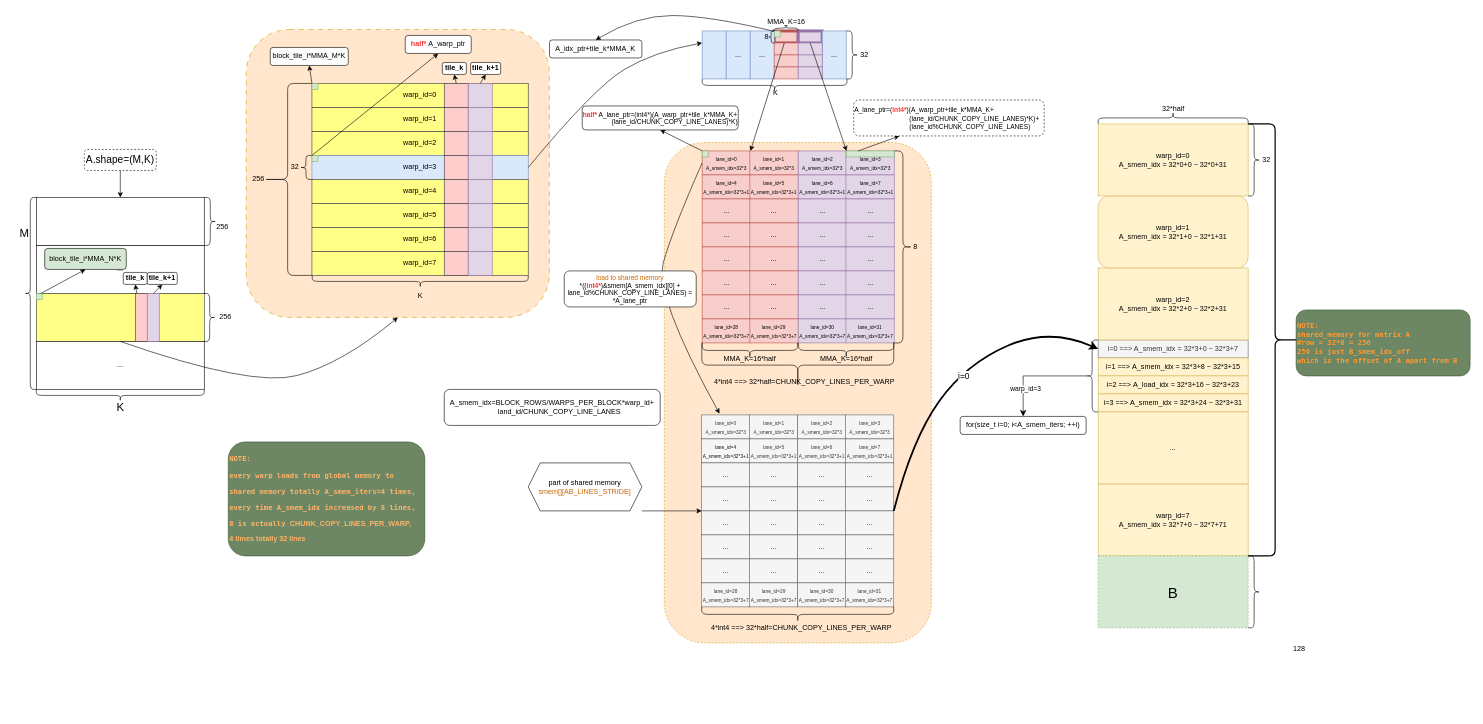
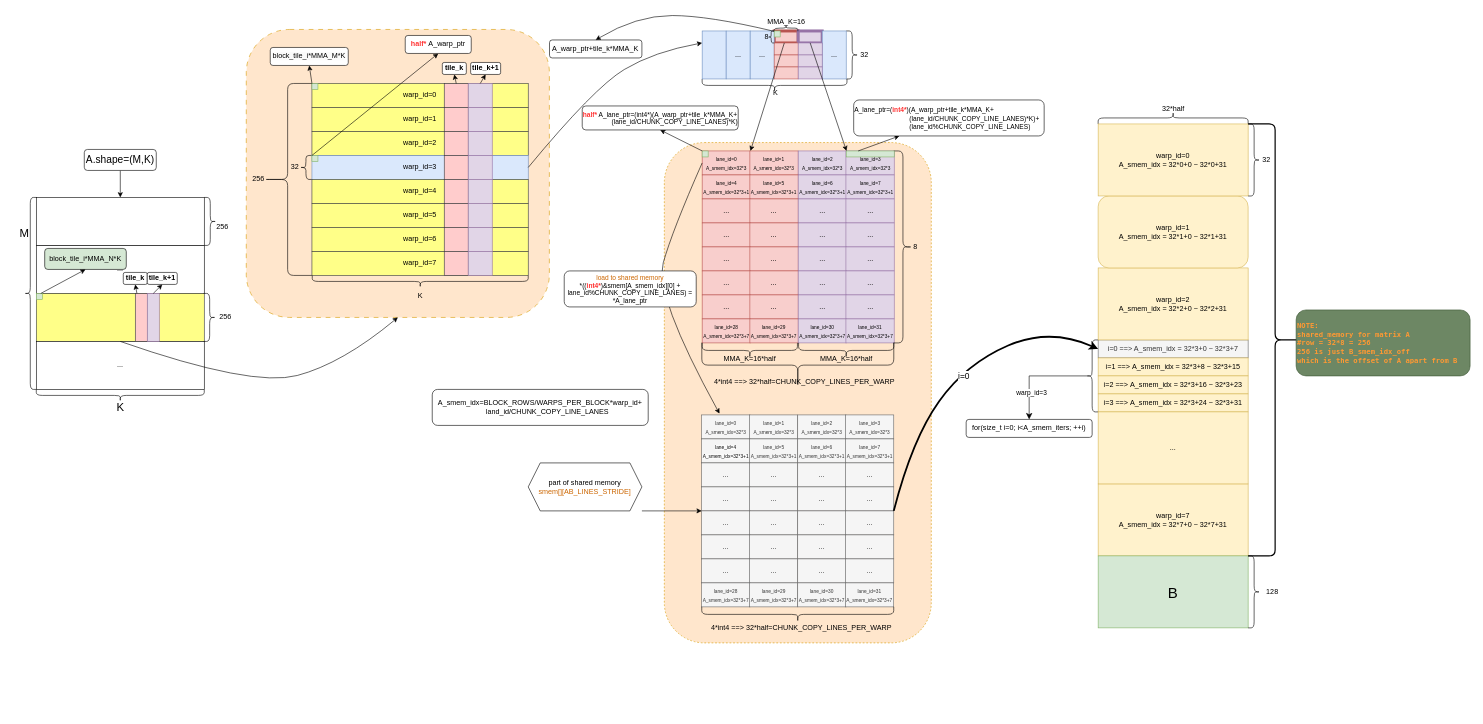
- <mxCell id="115" value="&lt;meta charset=&quot;utf-8&quot;&gt;&lt;span style=&quot;color: rgb(0, 0, 0); font-family: Helvetica; font-size: 12px; font-style: normal; font-variant-ligatures: normal; font-variant-caps: normal; font-weight: 400; letter-spacing: normal; orphans: 2; text-align: left; text-indent: 0px; text-transform: none; widows: 2; word-spacing: 0px; -webkit-text-stroke-width: 0px; white-space: nowrap; background-color: rgb(251, 251, 251); text-decoration-thickness: initial; text-decoration-style: initial; text-decoration-color: initial; display: inline !important; float: none;&quot;&gt;A_idx_ptr+tile_k*MMA_K&lt;/span&gt;" style="rounded=1;whiteSpace=wrap;html=1;" parent="1" vertex="1"><mxGeometry x="915.48" y="65.7" width="154" height="30" as="geometry" /></mxCell>
+ <mxCell id="115" value="&lt;meta charset=&quot;utf-8&quot;&gt;&lt;span style=&quot;color: rgb(0, 0, 0); font-family: Helvetica; font-size: 12px; font-style: normal; font-variant-ligatures: normal; font-variant-caps: normal; font-weight: 400; letter-spacing: normal; orphans: 2; text-align: left; text-indent: 0px; text-transform: none; widows: 2; word-spacing: 0px; -webkit-text-stroke-width: 0px; white-space: nowrap; background-color: rgb(251, 251, 251); text-decoration-thickness: initial; text-decoration-style: initial; text-decoration-color: initial; display: inline !important; float: none;&quot;&gt;A_warp_ptr+tile_k*MMA_K&lt;/span&gt;" style="rounded=1;whiteSpace=wrap;html=1;" parent="1" vertex="1"><mxGeometry x="915.48" y="65.7" width="154" height="30" as="geometry" /></mxCell>
- <mxCell id="114" value="&lt;font style=&quot;font-size: 11px;&quot;&gt;&lt;span style=&quot;text-wrap: nowrap;&quot;&gt;A_lane_ptr=&lt;/span&gt;&lt;span style=&quot;text-wrap: nowrap; background-color: initial;&quot;&gt;(&lt;b&gt;&lt;font style=&quot;font-size: 11px;&quot; color=&quot;#ff3333&quot;&gt;int4*&lt;/font&gt;&lt;/b&gt;)(A_warp_ptr+tile_k*MMA_K+&lt;/span&gt;&lt;/font&gt;&lt;div style=&quot;text-wrap: nowrap; font-size: 11px;&quot;&gt;&lt;font style=&quot;font-size: 11px;&quot;&gt;&lt;span style=&quot;white-space-collapse: preserve;&quot;&gt;&#09;&lt;/span&gt;&lt;span style=&quot;white-space-collapse: preserve;&quot;&gt;&#09;&lt;/span&gt;&lt;span style=&quot;white-space-collapse: preserve;&quot;&gt;&#09;&lt;/span&gt;&amp;nbsp; &amp;nbsp; &amp;nbsp; (lane_id/CHUNK_COPY_LINE_LANES)*K)+&lt;br&gt;&lt;span style=&quot;white-space-collapse: preserve;&quot;&gt;&#09;&lt;/span&gt;&lt;span style=&quot;white-space-collapse: preserve;&quot;&gt;&#09;&lt;/span&gt;&lt;span style=&quot;white-space-collapse: preserve;&quot;&gt;&#09;&lt;/span&gt;&amp;nbsp; &amp;nbsp; &amp;nbsp; (lane_id%&lt;span style=&quot;background-color: initial;&quot;&gt;CHUNK_COPY_LINE_LANES&lt;/span&gt;&lt;span style=&quot;background-color: initial;&quot;&gt;)&lt;/span&gt;&lt;/font&gt;&lt;/div&gt;" style="rounded=1;whiteSpace=wrap;html=1;align=left;dashed=1;" parent="1" vertex="1"><mxGeometry x="1422.49" y="165.7" width="317.51" height="60" as="geometry" /></mxCell>
+ <mxCell id="114" value="&lt;font style=&quot;font-size: 11px;&quot;&gt;&lt;span style=&quot;text-wrap: nowrap;&quot;&gt;A_lane_ptr=&lt;/span&gt;&lt;span style=&quot;text-wrap: nowrap; background-color: initial;&quot;&gt;(&lt;b&gt;&lt;font style=&quot;font-size: 11px;&quot; color=&quot;#ff3333&quot;&gt;int4*&lt;/font&gt;&lt;/b&gt;)(A_warp_ptr+tile_k*MMA_K+&lt;/span&gt;&lt;/font&gt;&lt;div style=&quot;text-wrap: nowrap; font-size: 11px;&quot;&gt;&lt;font style=&quot;font-size: 11px;&quot;&gt;&lt;span style=&quot;white-space-collapse: preserve;&quot;&gt;&#09;&lt;/span&gt;&lt;span style=&quot;white-space-collapse: preserve;&quot;&gt;&#09;&lt;/span&gt;&lt;span style=&quot;white-space-collapse: preserve;&quot;&gt;&#09;&lt;/span&gt;&amp;nbsp; &amp;nbsp; &amp;nbsp; (lane_id/CHUNK_COPY_LINE_LANES)*K)+&lt;br&gt;&lt;span style=&quot;white-space-collapse: preserve;&quot;&gt;&#09;&lt;/span&gt;&lt;span style=&quot;white-space-collapse: preserve;&quot;&gt;&#09;&lt;/span&gt;&lt;span style=&quot;white-space-collapse: preserve;&quot;&gt;&#09;&lt;/span&gt;&amp;nbsp; &amp;nbsp; &amp;nbsp; (lane_id%&lt;span style=&quot;background-color: initial;&quot;&gt;CHUNK_COPY_LINE_LANES&lt;/span&gt;&lt;span style=&quot;background-color: initial;&quot;&gt;)&lt;/span&gt;&lt;/font&gt;&lt;/div&gt;" style="rounded=1;whiteSpace=wrap;html=1;align=left;" parent="1" vertex="1"><mxGeometry x="1422.49" y="165.7" width="317.51" height="60" as="geometry" /></mxCell>
- <mxCell id="176" value="&lt;font style=&quot;font-size: 17px;&quot;&gt;A.shape=(M,K)&lt;/font&gt;" style="rounded=1;whiteSpace=wrap;html=1;dashed=1;" parent="1" vertex="1"><mxGeometry x="140" y="248.2" width="120" height="35" as="geometry" /></mxCell>
+ <mxCell id="176" value="&lt;font style=&quot;font-size: 17px;&quot;&gt;A.shape=(M,K)&lt;/font&gt;" style="rounded=1;whiteSpace=wrap;html=1;" parent="1" vertex="1"><mxGeometry x="140" y="248.2" width="120" height="35" as="geometry" /></mxCell>
- <mxCell id="140" value="i=2 ==&amp;gt;&amp;nbsp;A_load_idx = 32*3+16 ~ 32*3+23" style="rounded=0;whiteSpace=wrap;html=1;fillColor=#fff2cc;strokeColor=#d6b656;" parent="1" vertex="1"><mxGeometry x="1830" y="625.7" width="250" height="30" as="geometry" /></mxCell>
+ <mxCell id="140" value="i=2 ==&amp;gt;&amp;nbsp;A_smem_idx = 32*3+16 ~ 32*3+23" style="rounded=0;whiteSpace=wrap;html=1;fillColor=#fff2cc;strokeColor=#d6b656;" parent="1" vertex="1"><mxGeometry x="1830" y="625.7" width="250" height="30" as="geometry" /></mxCell>
- <mxCell id="132" value="&lt;div style=&quot;text-align: left;&quot;&gt;&lt;span style=&quot;text-wrap: nowrap; background-color: initial;&quot;&gt;A_smem_idx=BLOCK_ROWS/WARPS_PER_BLOCK*warp_id+&lt;/span&gt;&lt;/div&gt;&lt;div style=&quot;text-align: left; text-wrap: nowrap;&quot;&gt;&lt;span style=&quot;white-space-collapse: preserve;&quot;&gt;&#09;&lt;/span&gt;&lt;span style=&quot;white-space-collapse: preserve;&quot;&gt;&#09;&lt;/span&gt;&lt;span style=&quot;white-space-collapse: preserve;&quot;&gt;&#09;&lt;/span&gt;land_id/CHUNK_COPY_LINE_LANES&lt;/div&gt;" style="rounded=1;whiteSpace=wrap;html=1;" parent="1" vertex="1"><mxGeometry x="740" y="648.2" width="360" height="60" as="geometry" /></mxCell>
+ <mxCell id="132" value="&lt;div style=&quot;text-align: left;&quot;&gt;&lt;span style=&quot;text-wrap: nowrap; background-color: initial;&quot;&gt;A_smem_idx=BLOCK_ROWS/WARPS_PER_BLOCK*warp_id+&lt;/span&gt;&lt;/div&gt;&lt;div style=&quot;text-align: left; text-wrap: nowrap;&quot;&gt;&lt;span style=&quot;white-space-collapse: preserve;&quot;&gt;&#09;&lt;/span&gt;&lt;span style=&quot;white-space-collapse: preserve;&quot;&gt;&#09;&lt;/span&gt;&lt;span style=&quot;white-space-collapse: preserve;&quot;&gt;&#09;&lt;/span&gt;land_id/CHUNK_COPY_LINE_LANES&lt;/div&gt;" style="rounded=1;whiteSpace=wrap;html=1;" parent="1" vertex="1"><mxGeometry x="720" y="648.2" width="360" height="60" as="geometry" /></mxCell>
- <mxCell id="142" value="for(size_t i=0; i&amp;lt;A_smem_iters; ++i)" style="rounded=1;whiteSpace=wrap;html=1;" parent="1" vertex="1"><mxGeometry x="1600" y="693.2" width="210" height="30" as="geometry" /></mxCell>
+ <mxCell id="142" value="for(size_t i=0; i&amp;lt;A_smem_iters; ++i)" style="rounded=1;whiteSpace=wrap;html=1;" parent="1" vertex="1"><mxGeometry x="1610" y="698.2" width="210" height="30" as="geometry" /></mxCell>
- <mxCell id="133" value="&lt;pre style=&quot;&quot;&gt;&lt;b style=&quot;&quot;&gt;&lt;font style=&quot;font-size: 12px;&quot; color=&quot;#ffb366&quot;&gt;&lt;span style=&quot;text-wrap: nowrap;&quot;&gt;NOTE:&lt;br&gt;&lt;br&gt;every warp loads from global memory to &lt;/span&gt;&lt;/font&gt;&lt;/b&gt;&lt;/pre&gt;&lt;pre style=&quot;&quot;&gt;&lt;b&gt;&lt;font style=&quot;font-size: 12px;&quot; color=&quot;#ffb366&quot;&gt;&lt;span style=&quot;text-wrap: nowrap;&quot;&gt;shared memory &lt;/span&gt;totally A_smem_iters=4 times,&lt;/font&gt;&lt;/b&gt;&lt;/pre&gt;&lt;pre style=&quot;&quot;&gt;&lt;b&gt;&lt;font style=&quot;font-size: 12px;&quot; color=&quot;#ffb366&quot;&gt;every time A_smem_idx increased by 8 lines, &lt;/font&gt;&lt;/b&gt;&lt;/pre&gt;&lt;pre style=&quot;&quot;&gt;&lt;font style=&quot;font-size: 12px;&quot;&gt;&lt;b&gt;&lt;font style=&quot;font-size: 12px;&quot; color=&quot;#ffb366&quot;&gt;8 is&amp;nbsp;actually &lt;/font&gt;&lt;/b&gt;&lt;b style=&quot;background-color: initial; white-space: normal; font-family: Helvetica;&quot;&gt;&lt;font style=&quot;font-size: 12px;&quot; color=&quot;#ffb366&quot;&gt;CHUNK_COPY_LINES_PER_WARP,&lt;/font&gt;&lt;/b&gt;&lt;/font&gt;&lt;/pre&gt;&lt;pre style=&quot;&quot;&gt;&lt;font style=&quot;font-size: 12px;&quot; face=&quot;Helvetica&quot; color=&quot;#ffb366&quot;&gt;&lt;span style=&quot;white-space: normal;&quot;&gt;&lt;b style=&quot;&quot;&gt;4 times totally 32 lines&lt;/b&gt;&lt;/span&gt;&lt;/font&gt;&lt;/pre&gt;" style="rounded=1;whiteSpace=wrap;html=1;align=left;fillColor=#6d8764;fontColor=#ffffff;strokeColor=#3A5431;" parent="1" vertex="1"><mxGeometry x="380" y="735.7" width="327.64" height="190" as="geometry" /></mxCell>
- <mxCell id="149" value="&lt;div&gt;warp_id=7&lt;/div&gt;A_smem_idx = 32*7+0 ~ 32*7+71" style="rounded=0;whiteSpace=wrap;html=1;fillColor=#fff2cc;strokeColor=#d6b656;" parent="1" vertex="1"><mxGeometry x="1830" y="805.7" width="250" height="120" as="geometry" /></mxCell>
+ <mxCell id="149" value="&lt;div&gt;warp_id=7&lt;/div&gt;A_smem_idx = 32*7+0 ~ 32*7+31" style="rounded=0;whiteSpace=wrap;html=1;fillColor=#fff2cc;strokeColor=#d6b656;" parent="1" vertex="1"><mxGeometry x="1830" y="805.7" width="250" height="120" as="geometry" /></mxCell>
- <mxCell id="153" value="&lt;font style=&quot;font-size: 25px;&quot;&gt;B&lt;/font&gt;&lt;div&gt;&lt;/div&gt;" style="rounded=0;whiteSpace=wrap;html=1;fillColor=#d5e8d4;strokeColor=#82b366;dashed=1;" parent="1" vertex="1"><mxGeometry x="1830" y="925.7" width="250" height="120" as="geometry" /></mxCell>
+ <mxCell id="153" value="&lt;font style=&quot;font-size: 25px;&quot;&gt;B&lt;/font&gt;&lt;div&gt;&lt;/div&gt;" style="rounded=0;whiteSpace=wrap;html=1;fillColor=#d5e8d4;strokeColor=#82b366;" parent="1" vertex="1"><mxGeometry x="1830" y="925.7" width="250" height="120" as="geometry" /></mxCell>
- <mxCell id="202" value="128" style="text;html=1;align=center;verticalAlign=middle;resizable=0;points=[];autosize=1;strokeColor=none;fillColor=none;" parent="1" vertex="1"><mxGeometry x="2145" y="1065.7" width="40" height="30" as="geometry" /></mxCell>
+ <mxCell id="202" value="128" style="text;html=1;align=center;verticalAlign=middle;resizable=0;points=[];autosize=1;strokeColor=none;fillColor=none;" parent="1" vertex="1"><mxGeometry x="2100" y="970.7" width="40" height="30" as="geometry" /></mxCell>
